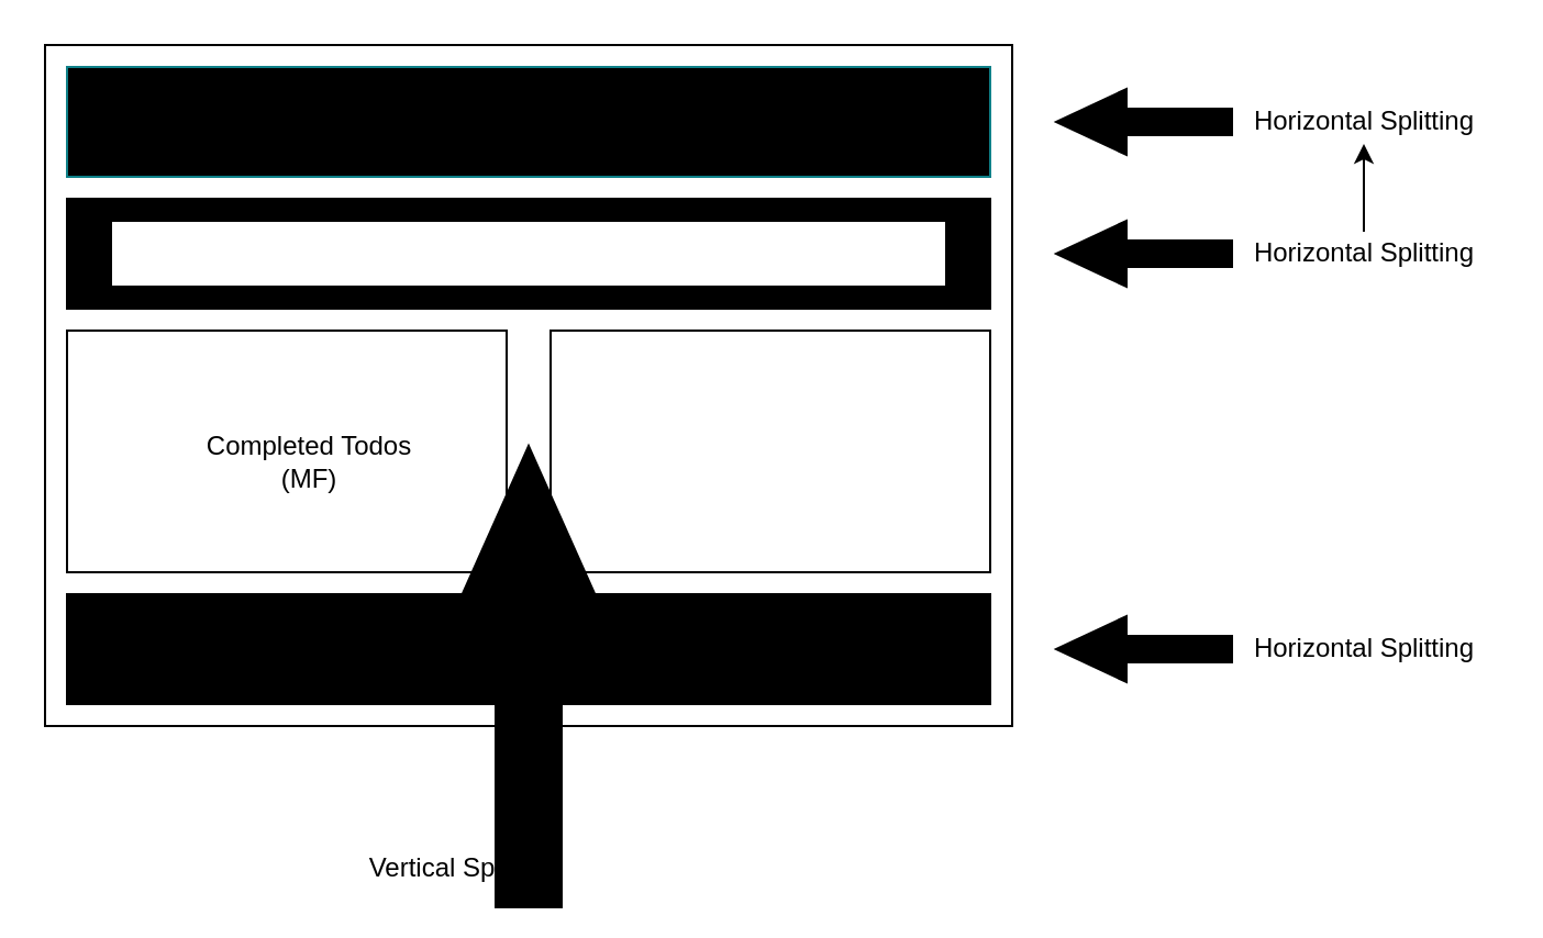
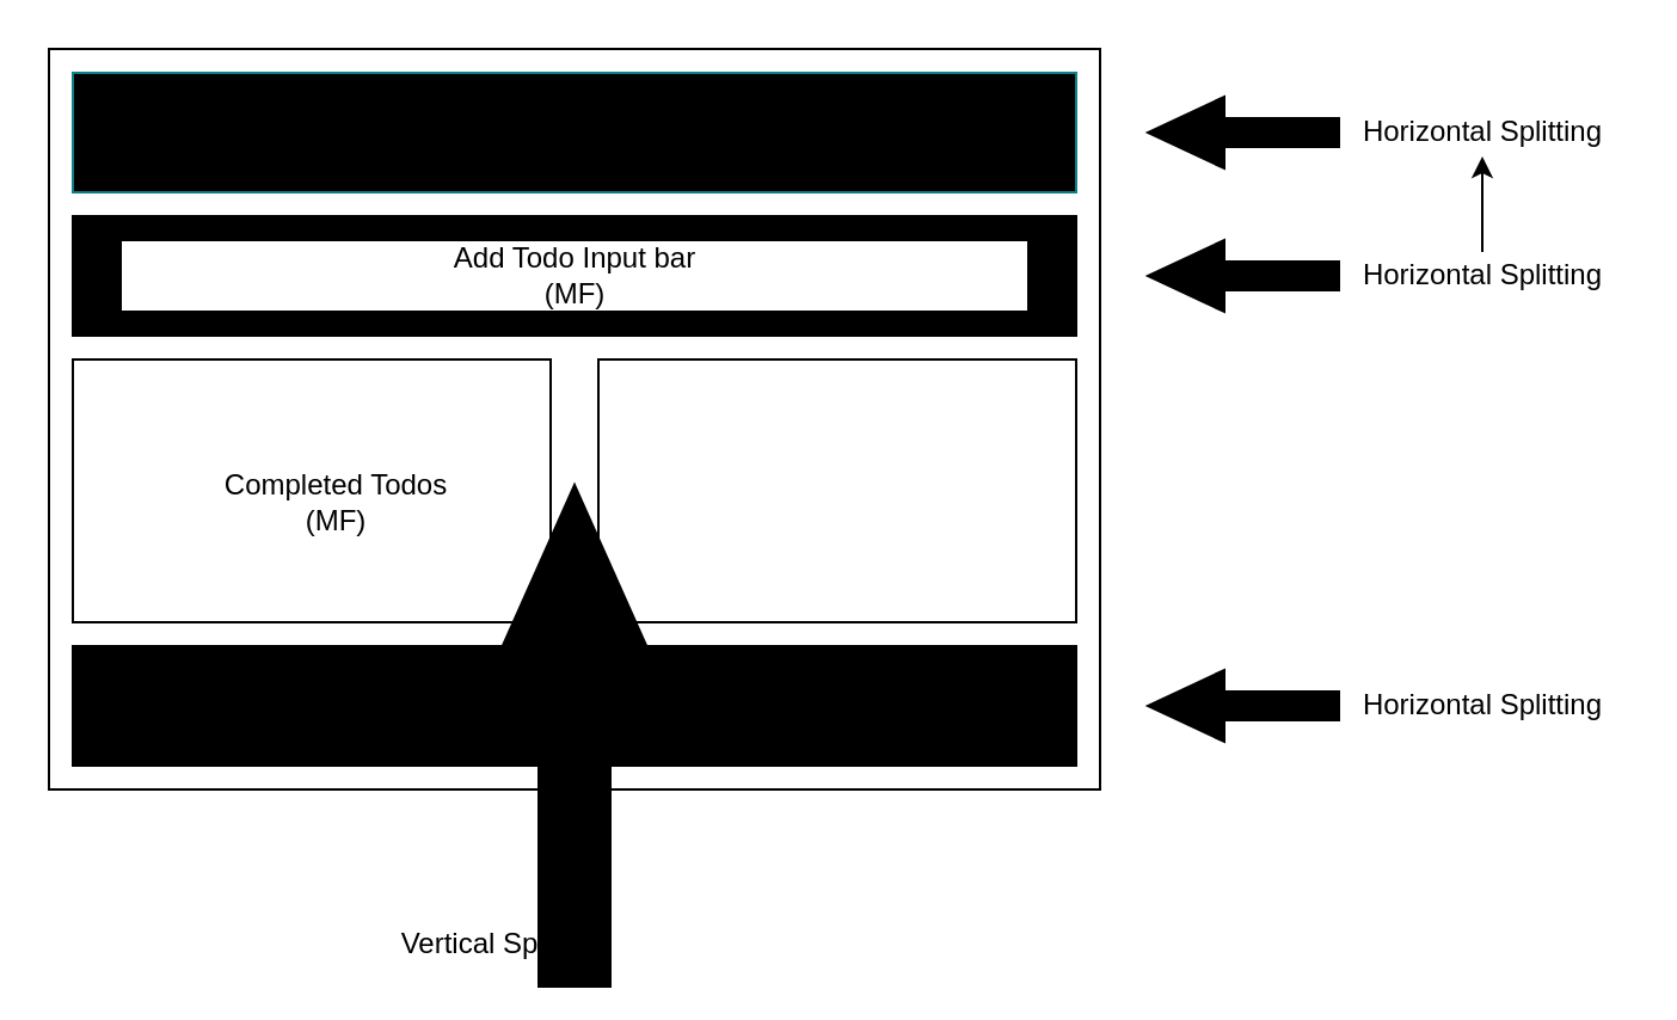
+ <mxCell id="9" value="Add Todo Input bar&lt;br&gt;(MF)" style="text;html=1;resizable=0;autosize=1;align=center;verticalAlign=middle;points=[];fillColor=none;strokeColor=none;rounded=0;" vertex="1" parent="1"><mxGeometry x="180" y="100" width="120" height="30" as="geometry" /></mxCell>
